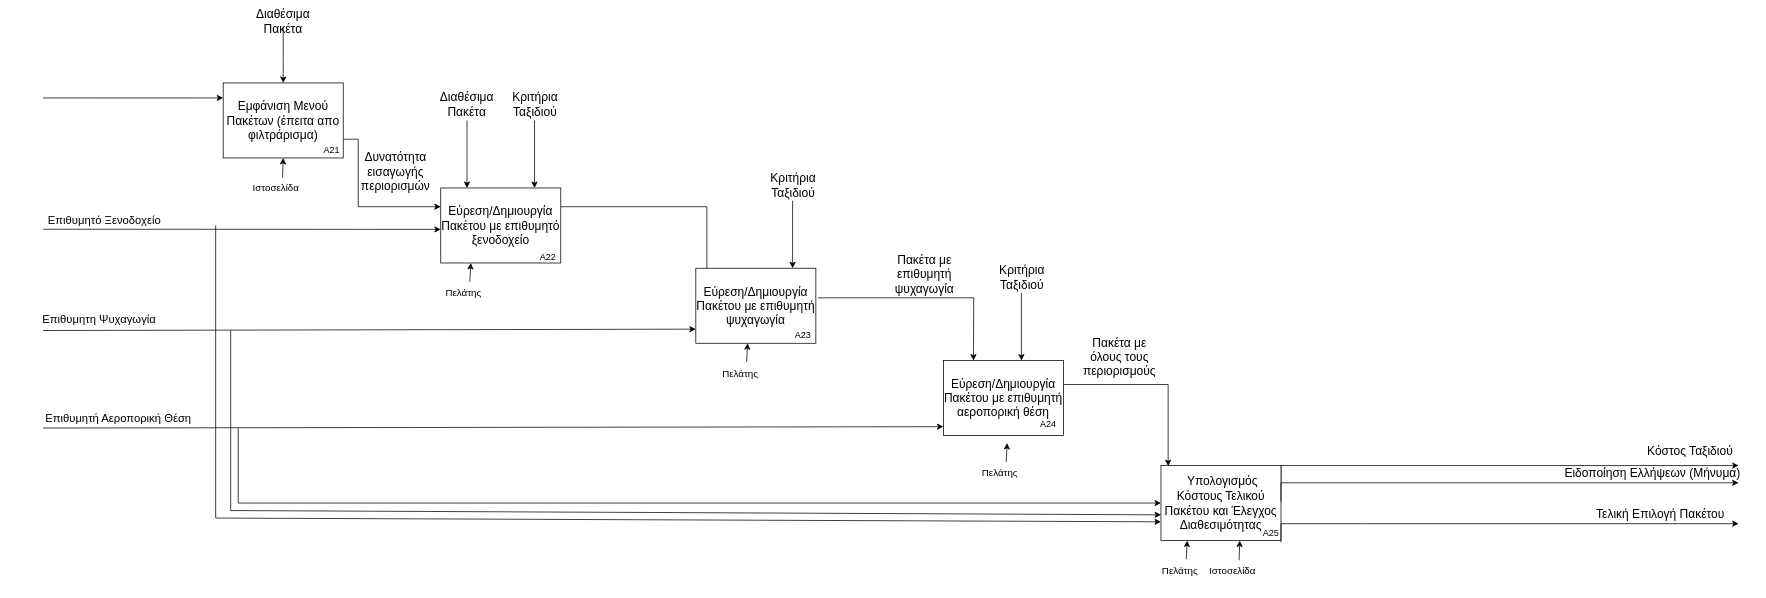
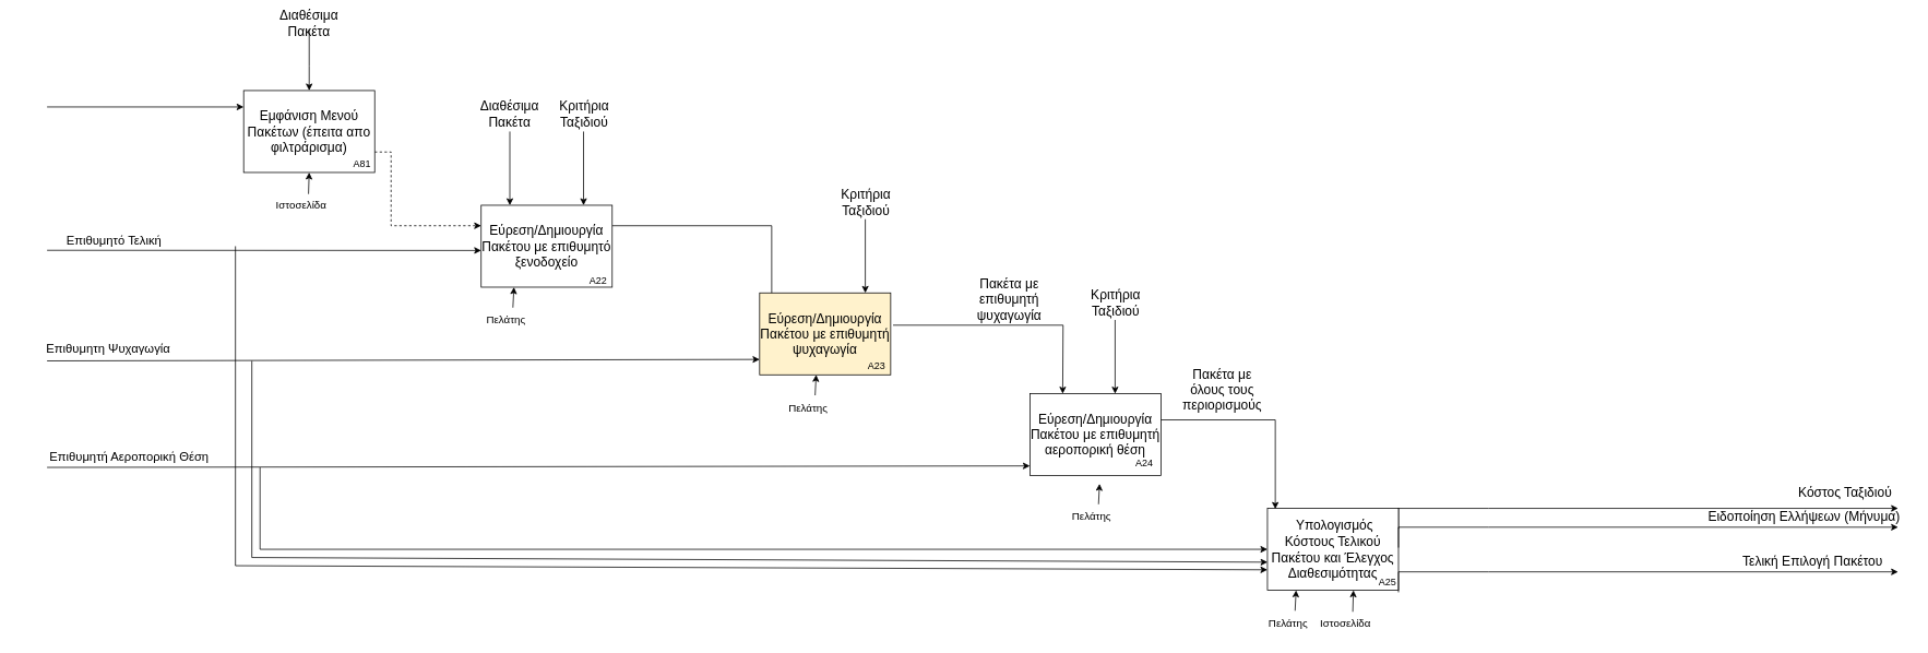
- <mxCell id="12" value="Α21&lt;br&gt;" style="text;html=1;strokeColor=none;fillColor=none;align=center;verticalAlign=middle;whiteSpace=wrap;rounded=0;fontSize=12;" parent="1" vertex="1"><mxGeometry x="412" y="185" width="60" height="30" as="geometry" /></mxCell>
+ <mxCell id="12" value="Α81&lt;br&gt;" style="text;html=1;strokeColor=none;fillColor=none;align=center;verticalAlign=middle;whiteSpace=wrap;rounded=0;fontSize=12;" parent="1" vertex="1"><mxGeometry x="412" y="185" width="60" height="30" as="geometry" /></mxCell>
- <mxCell id="17" value="Δυνατότητα εισαγωγής περιορισμών" style="text;html=1;strokeColor=none;fillColor=none;align=center;verticalAlign=middle;whiteSpace=wrap;rounded=0;fontSize=16;" parent="1" vertex="1"><mxGeometry x="512" y="220" width="30" height="15" as="geometry" /></mxCell>
- <mxCell id="5" style="edgeStyle=orthogonalEdgeStyle;rounded=0;orthogonalLoop=1;jettySize=auto;html=1;exitX=1;exitY=0.75;exitDx=0;exitDy=0;entryX=0;entryY=0.25;entryDx=0;entryDy=0;" parent="1" source="6" target="14" edge="1"><mxGeometry relative="1" as="geometry"><Array as="points"><mxPoint x="477" y="185" /><mxPoint x="477" y="275" /></Array></mxGeometry></mxCell>
+ <mxCell id="5" style="edgeStyle=orthogonalEdgeStyle;rounded=0;orthogonalLoop=1;jettySize=auto;html=1;exitX=1;exitY=0.75;exitDx=0;exitDy=0;entryX=0;entryY=0.25;entryDx=0;entryDy=0;dashed=1;" parent="1" source="6" target="14" edge="1"><mxGeometry relative="1" as="geometry"><Array as="points"><mxPoint x="477" y="185" /><mxPoint x="477" y="275" /></Array></mxGeometry></mxCell>
- <mxCell id="16" value="&lt;span style=&quot;font-size: 15px;&quot;&gt;Επιθυμητό Ξενοδοχείο&lt;/span&gt;" style="text;html=1;strokeColor=none;fillColor=none;align=center;verticalAlign=middle;whiteSpace=wrap;rounded=0;fontSize=15;" parent="1" vertex="1"><mxGeometry x="29.24" y="277" width="219.76" height="30" as="geometry" /></mxCell>
+ <mxCell id="16" value="&lt;span style=&quot;font-size: 15px;&quot;&gt;Επιθυμητό Τελική&lt;/span&gt;" style="text;html=1;strokeColor=none;fillColor=none;align=center;verticalAlign=middle;whiteSpace=wrap;rounded=0;fontSize=15;" parent="1" vertex="1"><mxGeometry x="29.24" y="277" width="219.76" height="30" as="geometry" /></mxCell>
- <mxCell id="22" value="Εύρεση/Δημιουργία Πακέτου με επιθυμητή ψυχαγωγία" style="rounded=0;whiteSpace=wrap;html=1;fontSize=16;" parent="1" vertex="1"><mxGeometry x="927" y="357" width="160" height="100" as="geometry" /></mxCell>
+ <mxCell id="22" value="Εύρεση/Δημιουργία Πακέτου με επιθυμητή ψυχαγωγία" style="rounded=0;whiteSpace=wrap;html=1;fontSize=16;fillColor=#fff2cc;" parent="1" vertex="1"><mxGeometry x="927" y="357" width="160" height="100" as="geometry" /></mxCell>
